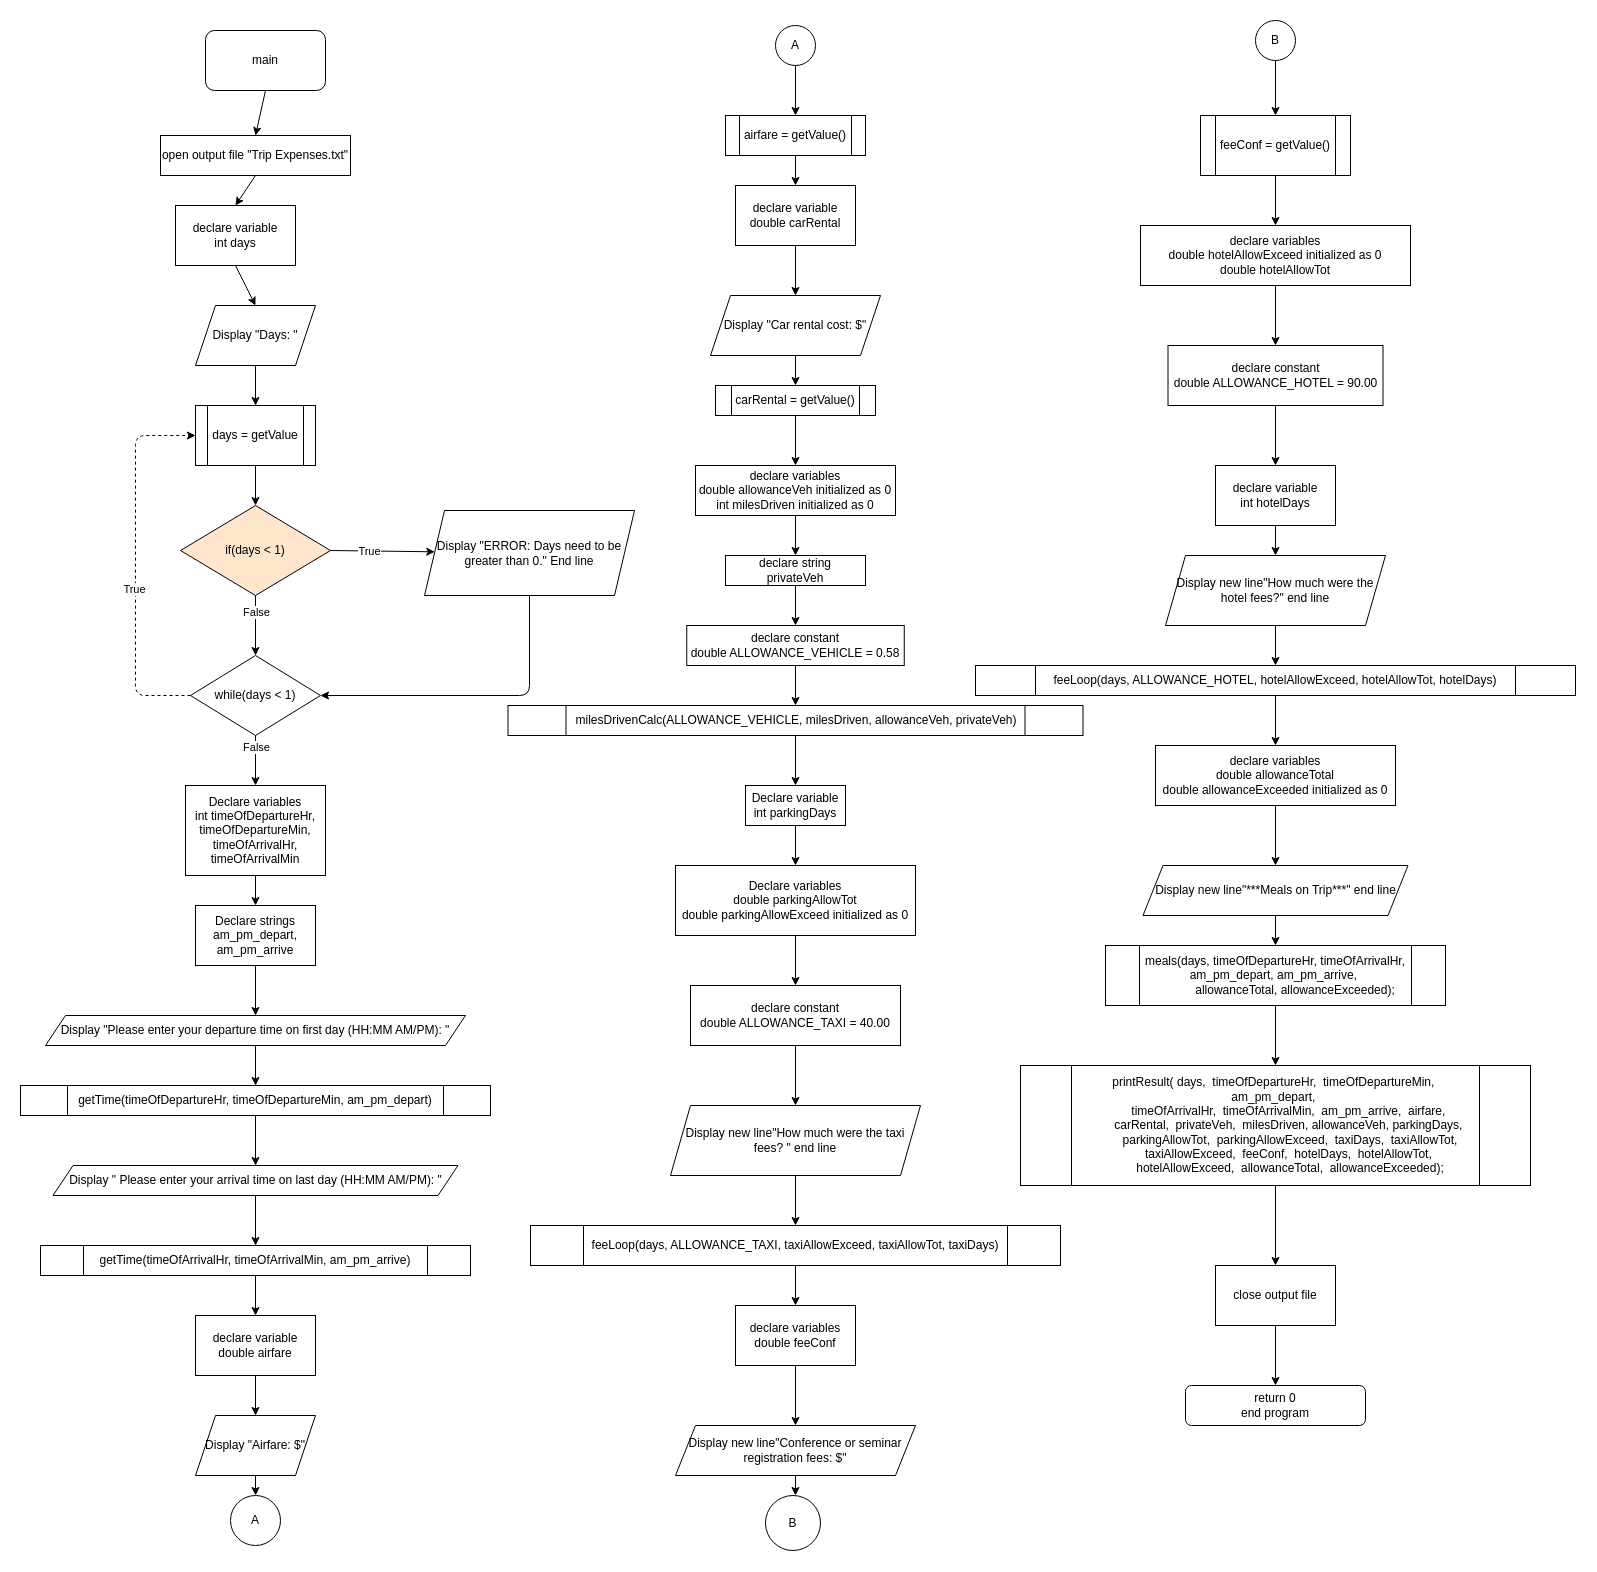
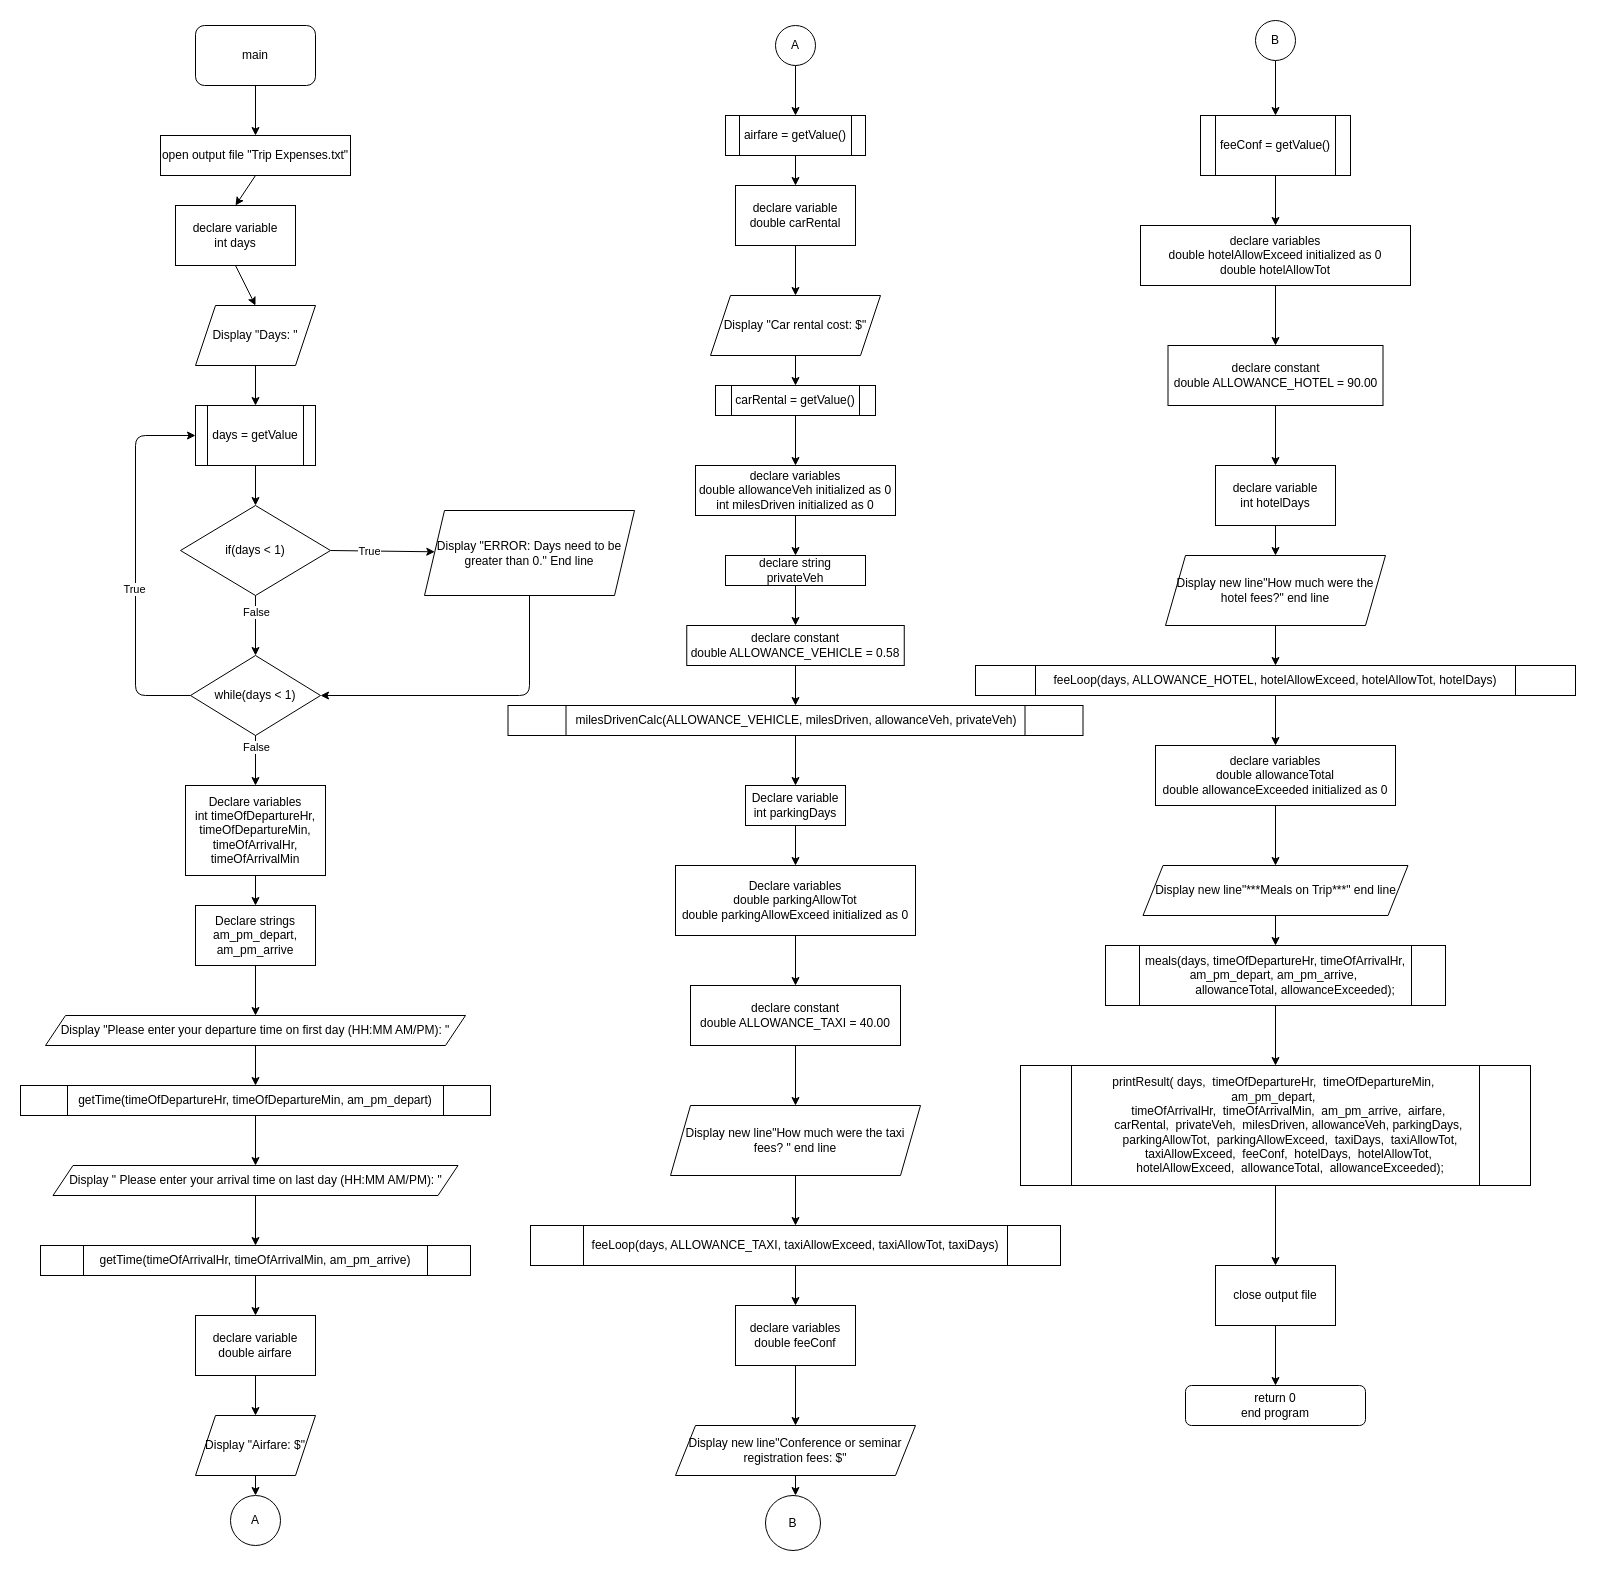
- <mxCell id="2" value="main" style="rounded=1;whiteSpace=wrap;html=1;" vertex="1" parent="1"><mxGeometry x="205" y="30" width="120" height="60" as="geometry" /></mxCell>
+ <mxCell id="2" value="main" style="rounded=1;whiteSpace=wrap;html=1;" vertex="1" parent="1"><mxGeometry x="195" y="25" width="120" height="60" as="geometry" /></mxCell>
- <mxCell id="20" value="" style="endArrow=classic;html=1;exitX=0;exitY=0.5;exitDx=0;exitDy=0;entryX=0;entryY=0.5;entryDx=0;entryDy=0;dashed=1;" edge="1" parent="1" source="17" target="9"><mxGeometry width="50" height="50" relative="1" as="geometry"><mxPoint x="305" y="565" as="sourcePoint" /><mxPoint x="145" y="435" as="targetPoint" /><Array as="points"><mxPoint x="135" y="695" /><mxPoint x="135" y="435" /></Array></mxGeometry></mxCell>
+ <mxCell id="20" value="" style="endArrow=classic;html=1;exitX=0;exitY=0.5;exitDx=0;exitDy=0;entryX=0;entryY=0.5;entryDx=0;entryDy=0;" edge="1" parent="1" source="17" target="9"><mxGeometry width="50" height="50" relative="1" as="geometry"><mxPoint x="305" y="565" as="sourcePoint" /><mxPoint x="145" y="435" as="targetPoint" /><Array as="points"><mxPoint x="135" y="695" /><mxPoint x="135" y="435" /></Array></mxGeometry></mxCell>
- <mxCell id="11" value="if(days &amp;lt; 1)" style="rhombus;whiteSpace=wrap;html=1;fillColor=#ffe6cc;" vertex="1" parent="1"><mxGeometry x="180" y="505" width="150" height="90" as="geometry" /></mxCell>
+ <mxCell id="11" value="if(days &amp;lt; 1)" style="rhombus;whiteSpace=wrap;html=1;" vertex="1" parent="1"><mxGeometry x="180" y="505" width="150" height="90" as="geometry" /></mxCell>
